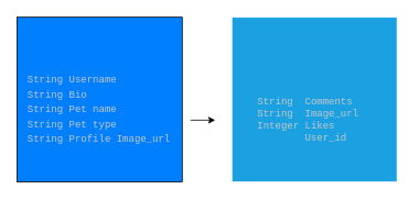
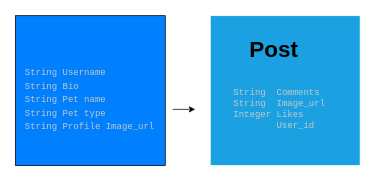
+ <mxCell id="3" value="&lt;b&gt;&lt;font style=&quot;font-size: 30px&quot; color=&quot;#000000&quot;&gt;Post&lt;/font&gt;&lt;/b&gt;" style="text;html=1;strokeColor=none;fillColor=none;align=center;verticalAlign=middle;whiteSpace=wrap;rounded=0;" parent="1" vertex="1"><mxGeometry x="325" y="50" width="80" height="30" as="geometry" /></mxCell>
